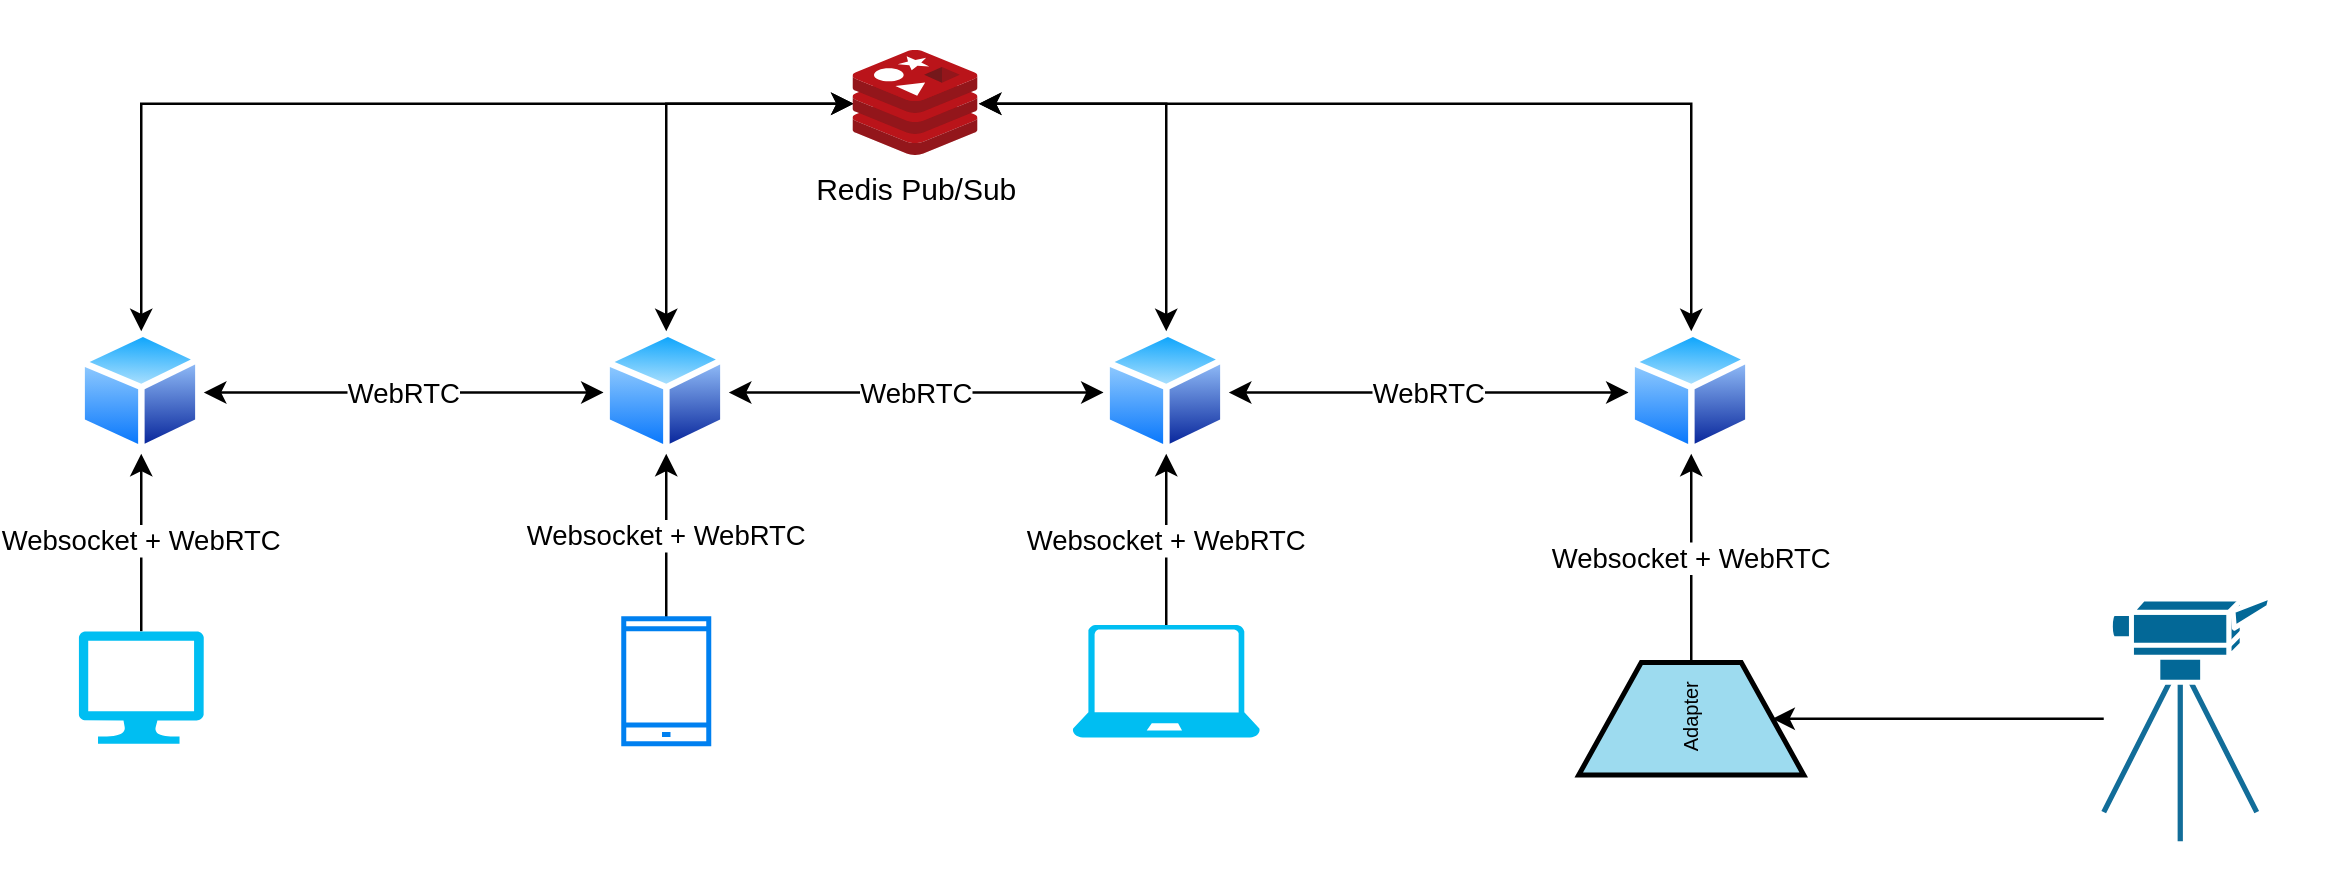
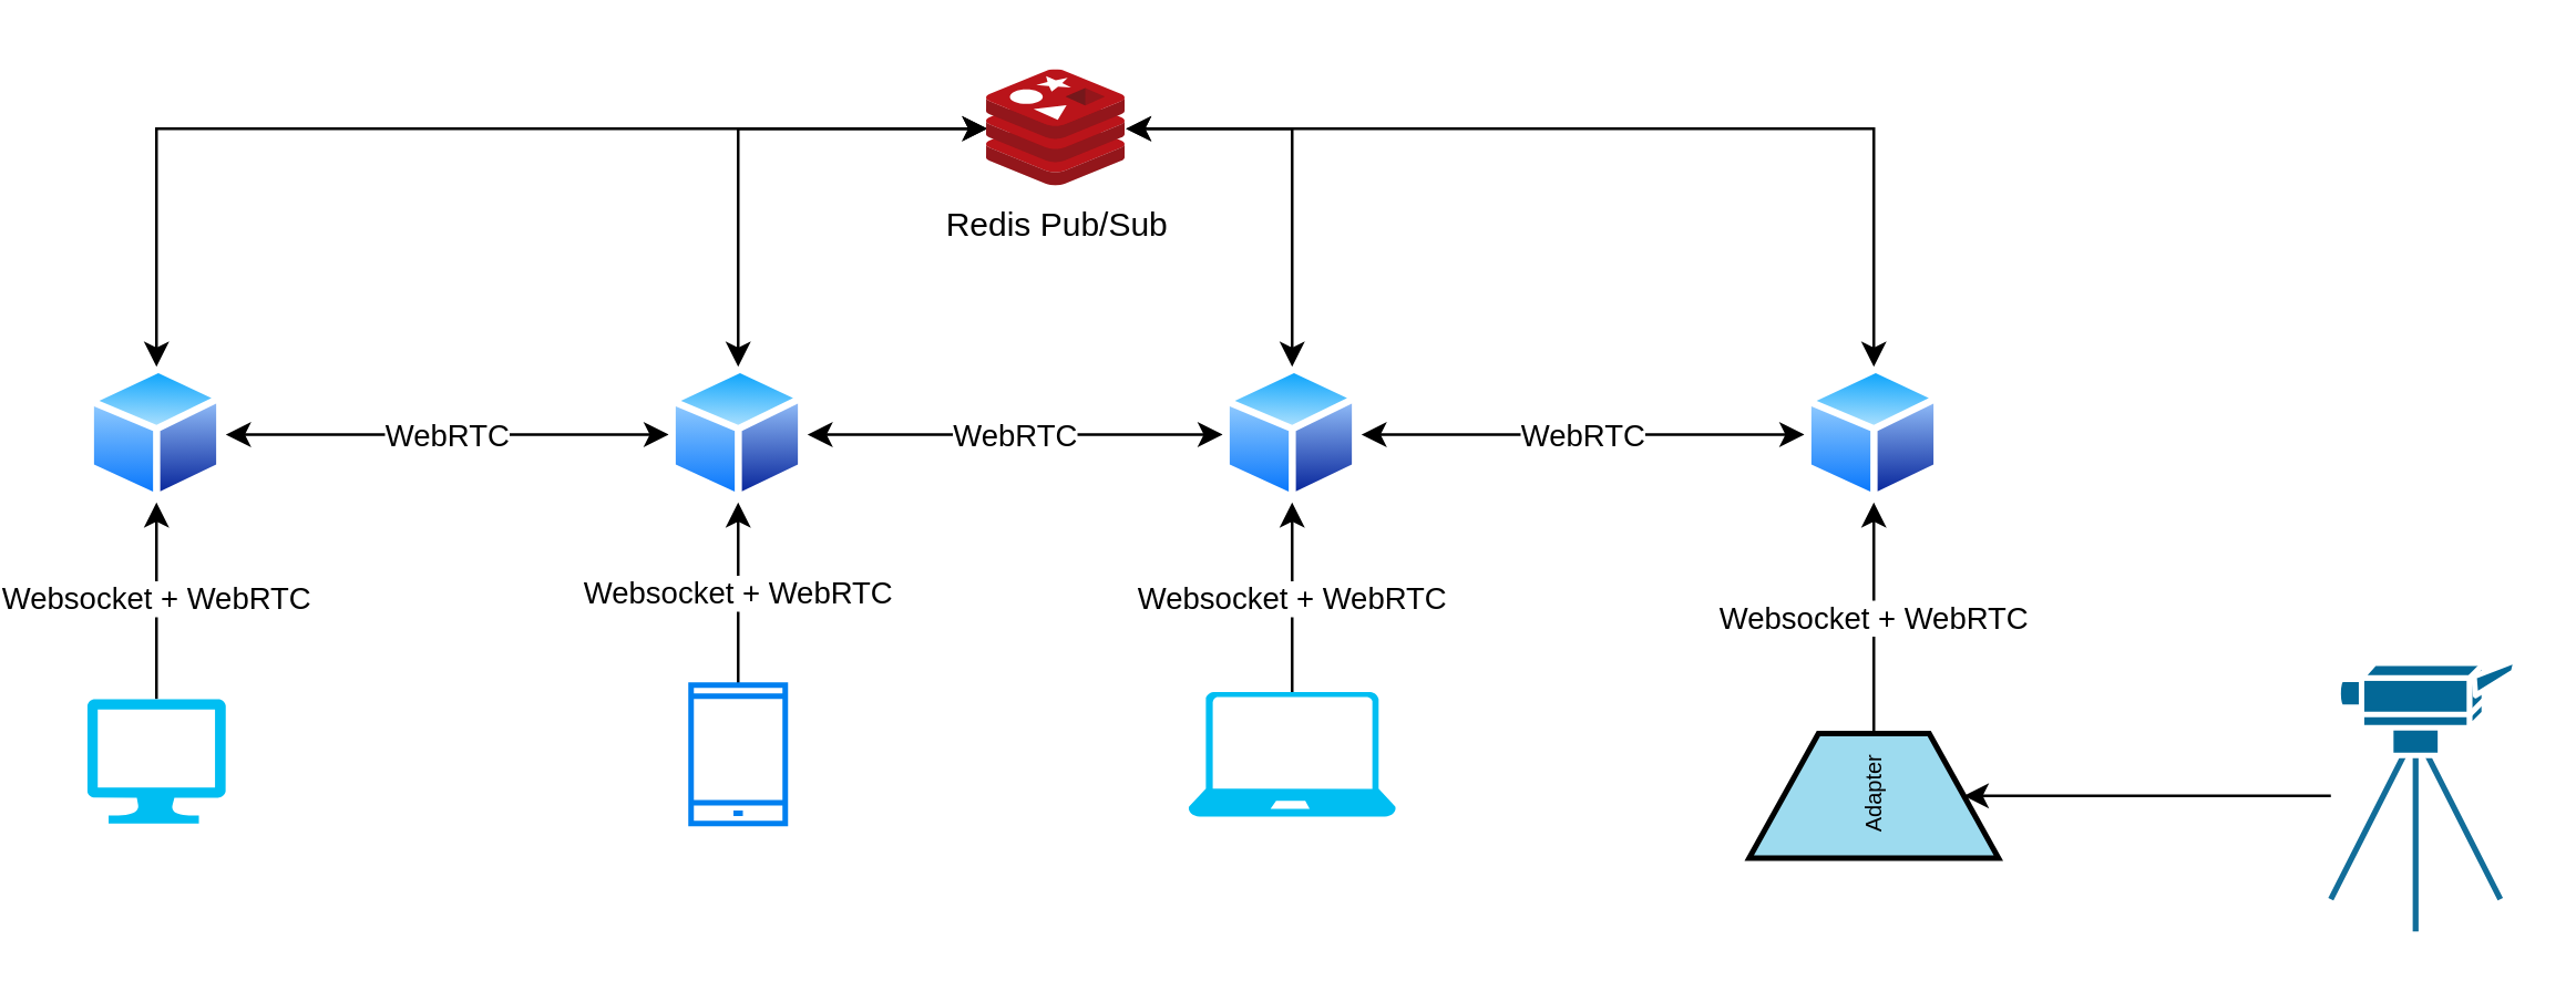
- <mxCell id="13" value="Redis Pub/Sub" style="sketch=0;aspect=fixed;html=1;points=[];align=center;image;fontSize=12;image=img/lib/mscae/Cache_Redis_Product.svg;" vertex="1" parent="1"><mxGeometry x="330" y="20" width="50" height="42" as="geometry" /></mxCell>
+ <mxCell id="13" value="Redis Pub/Sub" style="sketch=0;aspect=fixed;html=1;points=[];align=center;image;fontSize=12;image=img/lib/mscae/Cache_Redis_Product.svg;" vertex="1" parent="1"><mxGeometry x="345" y="25" width="50" height="42" as="geometry" /></mxCell>
